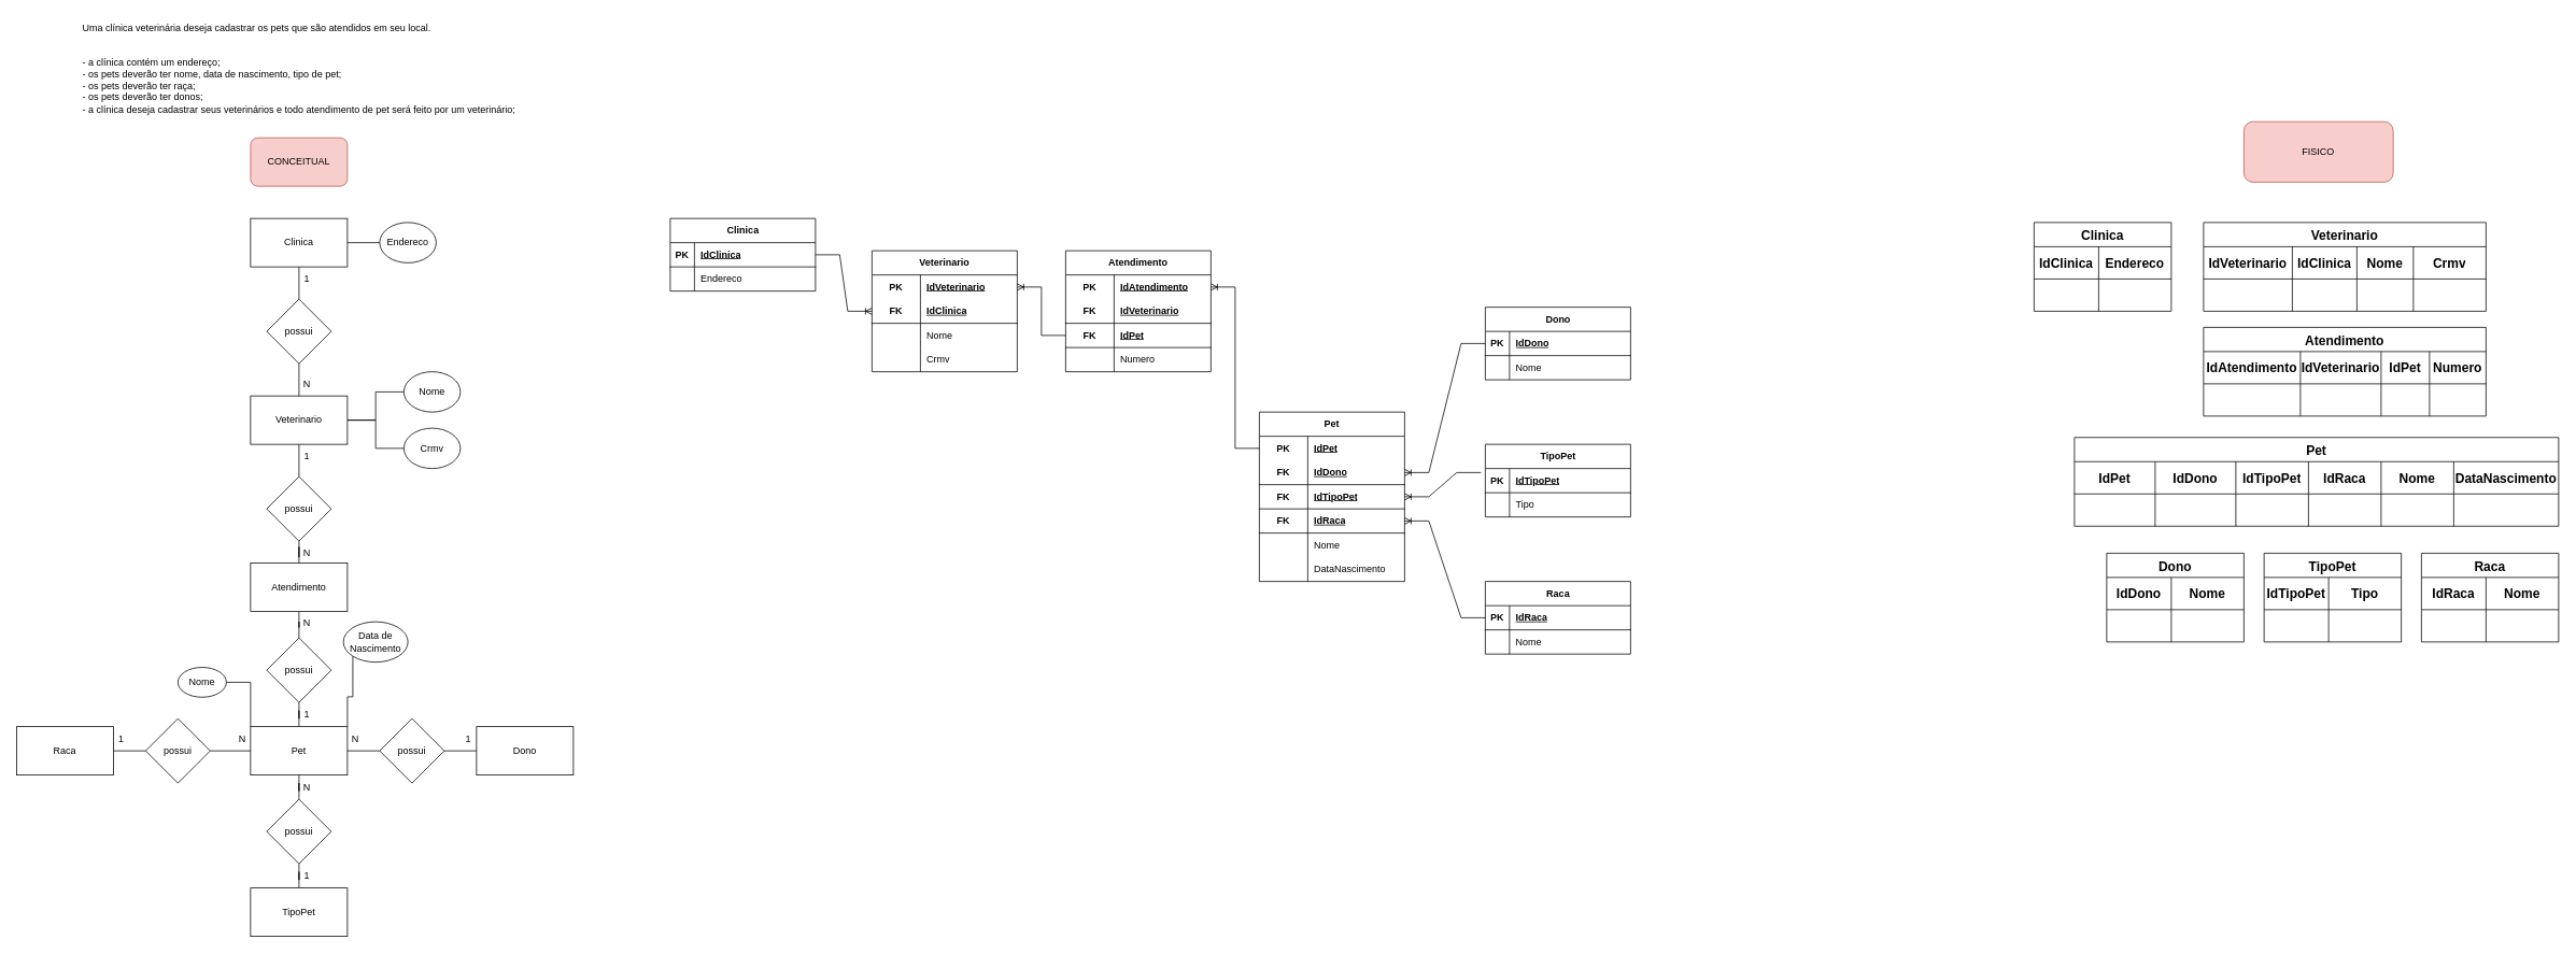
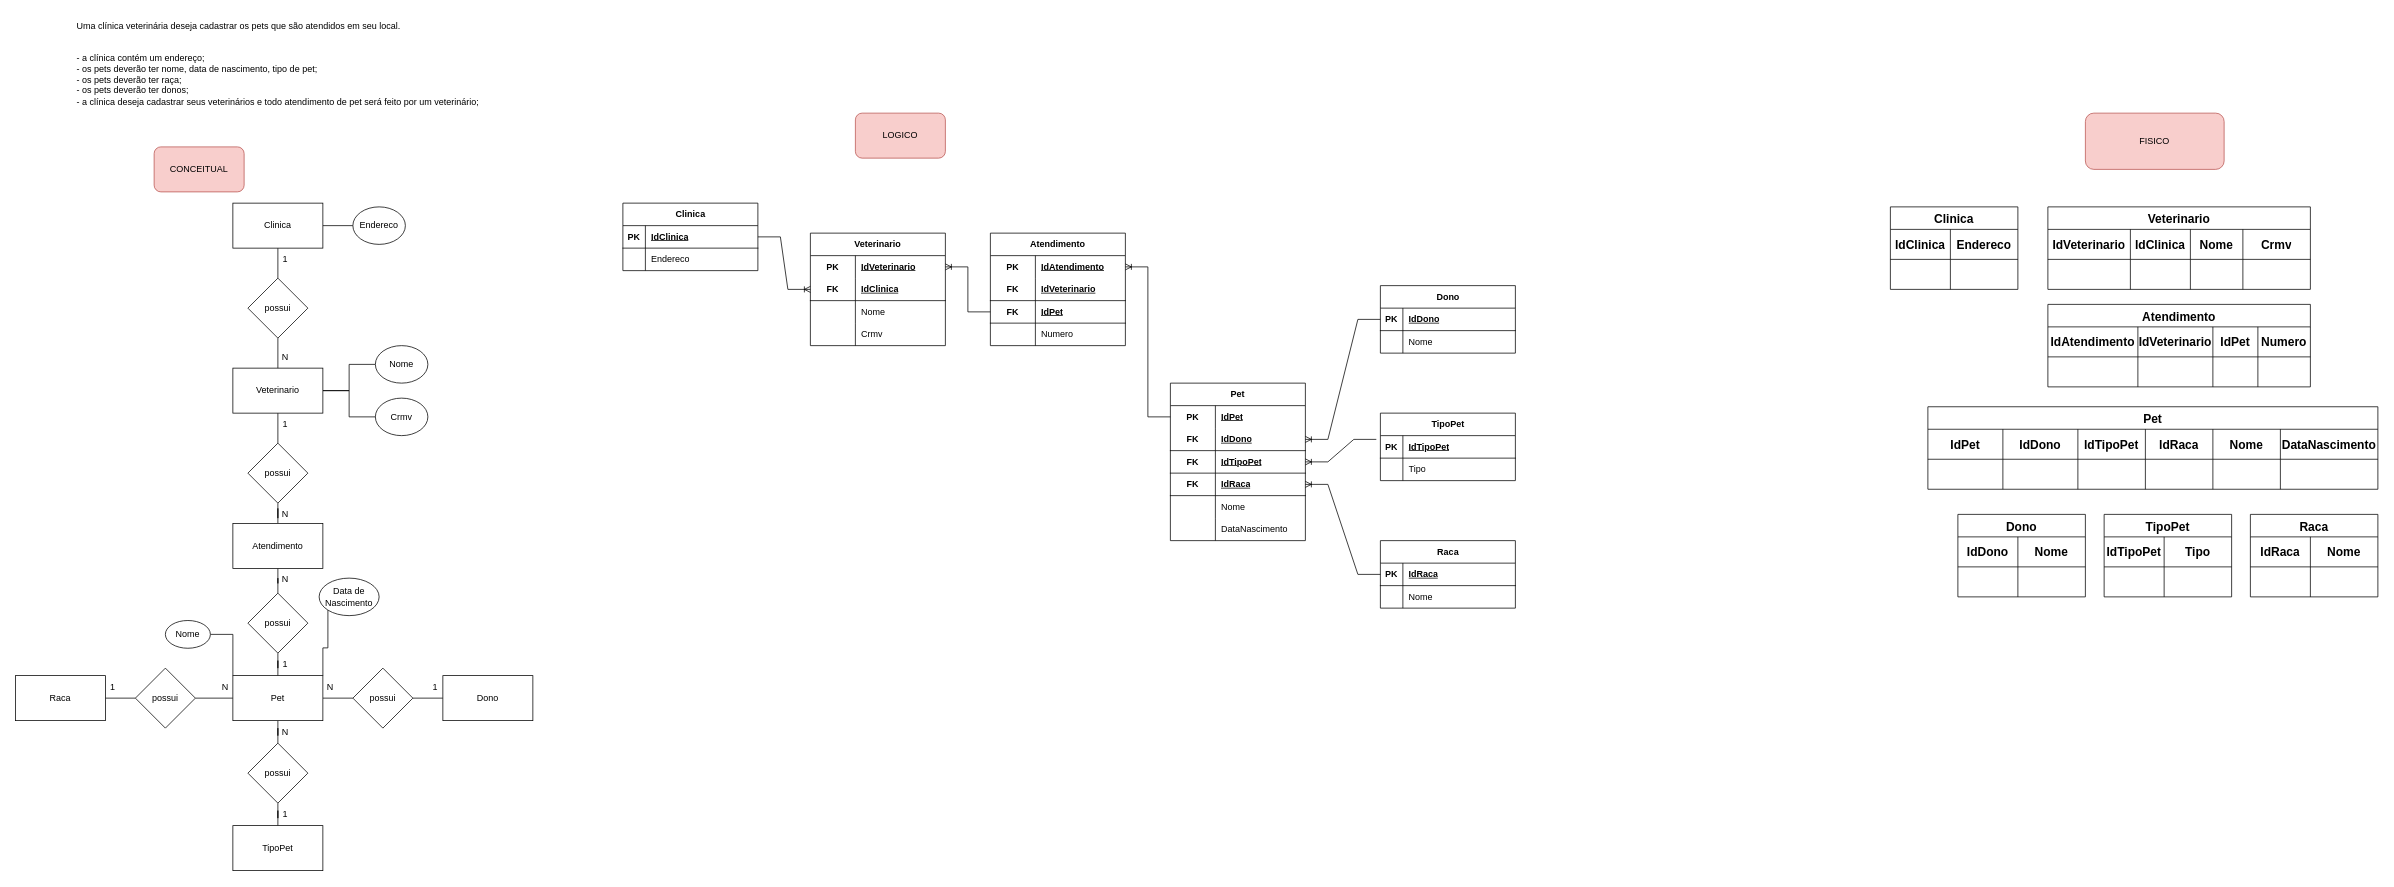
+ <mxCell id="50" value="LOGICO" style="rounded=1;whiteSpace=wrap;html=1;fillColor=#f8cecc;strokeColor=#b85450;" vertex="1" parent="1"><mxGeometry x="1140" y="150" width="120" height="60" as="geometry" /></mxCell>
- <mxCell id="48" value="CONCEITUAL" style="rounded=1;whiteSpace=wrap;html=1;fillColor=#f8cecc;strokeColor=#b85450;" vertex="1" parent="1"><mxGeometry x="310" y="170" width="120" height="60" as="geometry" /></mxCell>
+ <mxCell id="48" value="CONCEITUAL" style="rounded=1;whiteSpace=wrap;html=1;fillColor=#f8cecc;strokeColor=#b85450;" vertex="1" parent="1"><mxGeometry x="205" y="195" width="120" height="60" as="geometry" /></mxCell>
